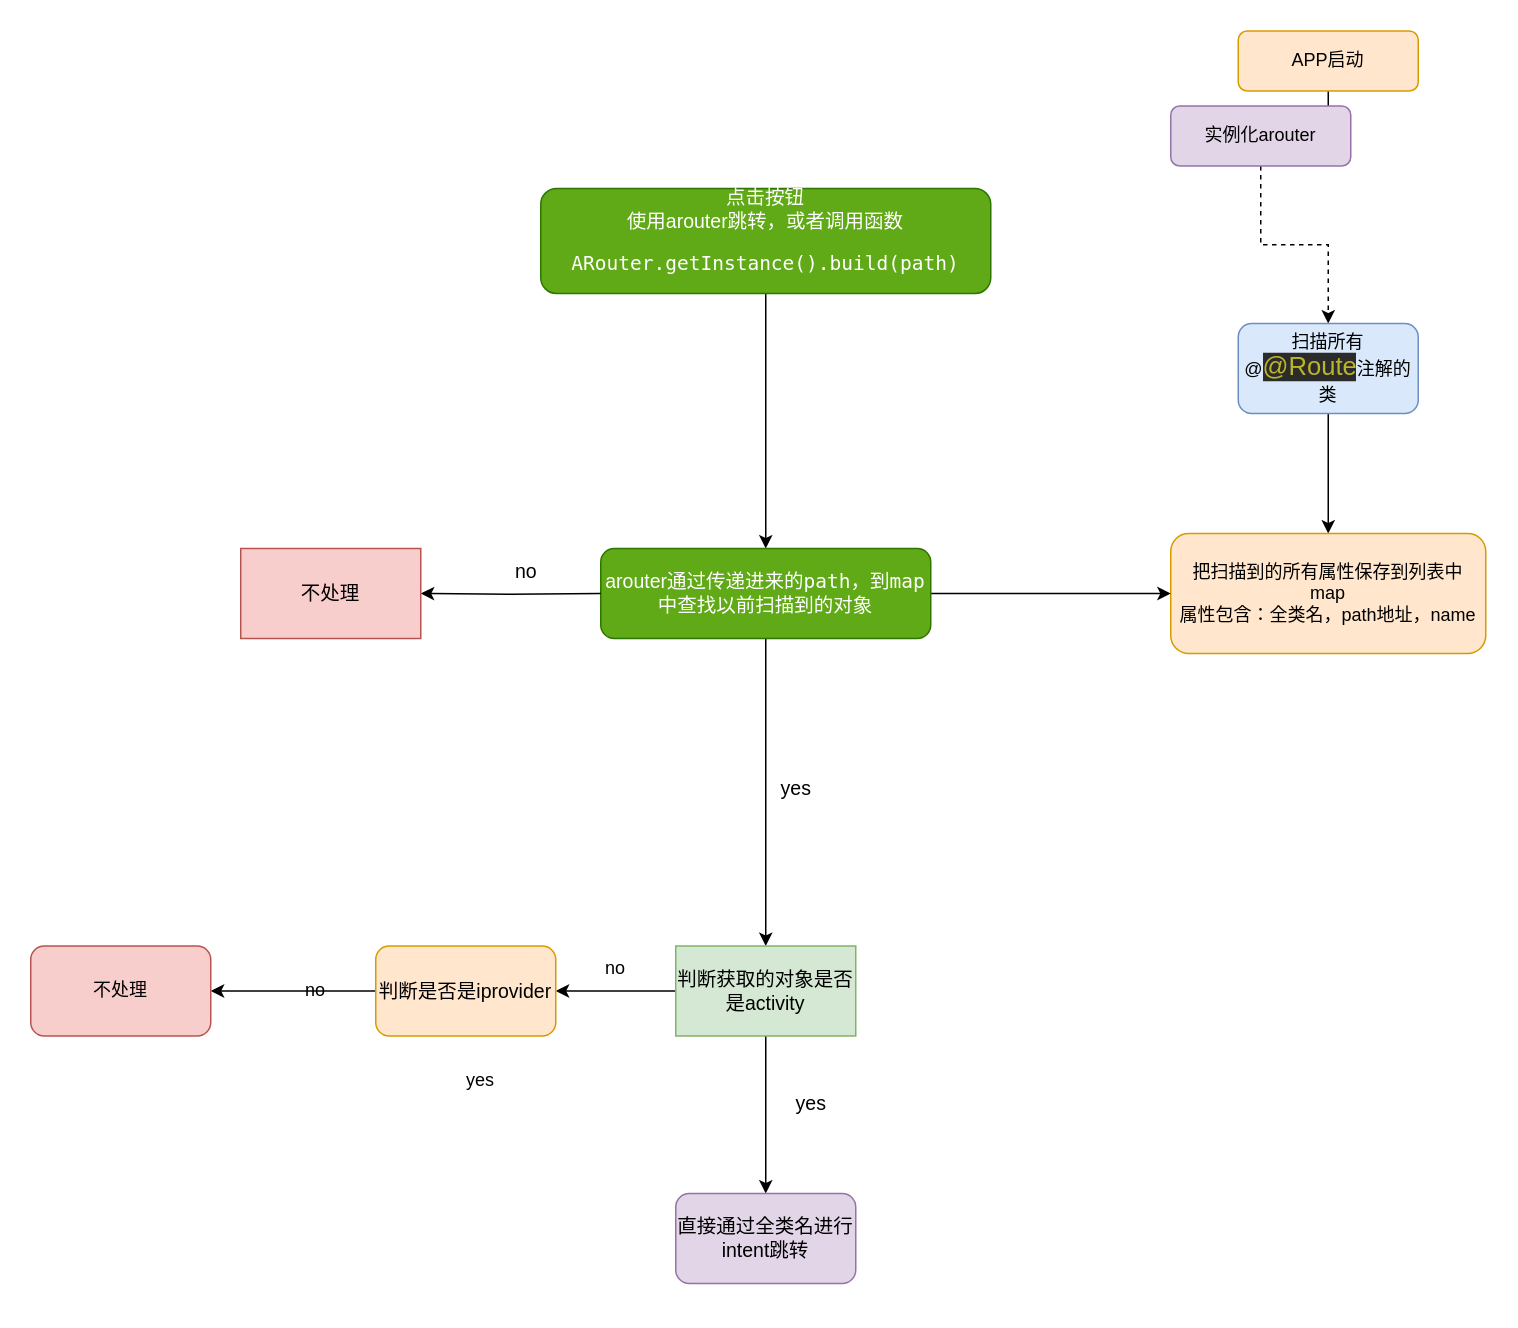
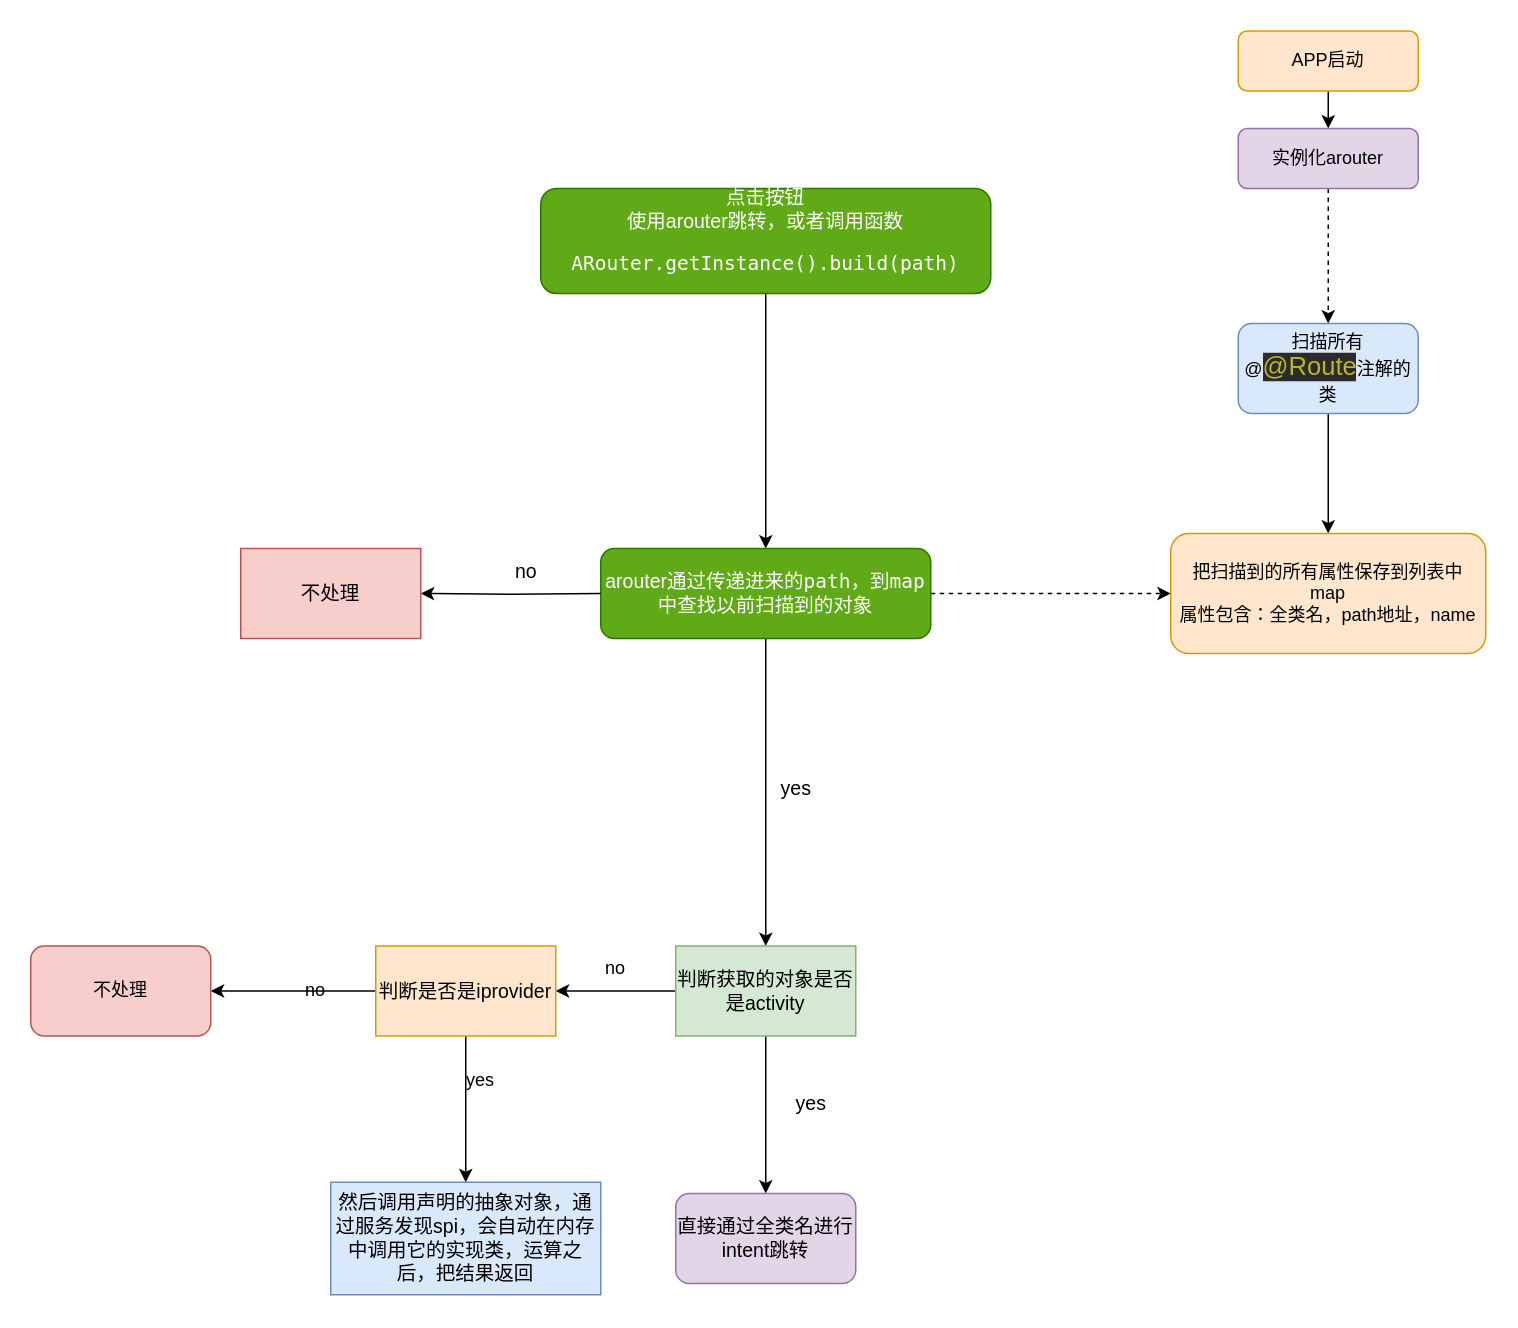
- <mxCell id="5" value="实例化arouter" style="rounded=1;whiteSpace=wrap;html=1;fontSize=12;glass=0;strokeWidth=1;shadow=0;fillColor=#e1d5e7;strokeColor=#9673a6;" parent="1" vertex="1"><mxGeometry x="780" y="70" width="120" height="40" as="geometry" /></mxCell>
+ <mxCell id="5" value="实例化arouter" style="rounded=1;whiteSpace=wrap;html=1;fontSize=12;glass=0;strokeWidth=1;shadow=0;fillColor=#e1d5e7;strokeColor=#9673a6;" parent="1" vertex="1"><mxGeometry x="825" y="85" width="120" height="40" as="geometry" /></mxCell>
- <mxCell id="11" style="edgeStyle=orthogonalEdgeStyle;rounded=0;orthogonalLoop=1;jettySize=auto;html=1;exitX=1;exitY=0.5;exitDx=0;exitDy=0;entryX=0;entryY=0.5;entryDx=0;entryDy=0;fontSize=13;fontColor=#000000;" parent="1" source="13" target="8" edge="1"><mxGeometry relative="1" as="geometry" /></mxCell>
+ <mxCell id="11" style="edgeStyle=orthogonalEdgeStyle;rounded=0;orthogonalLoop=1;jettySize=auto;html=1;exitX=1;exitY=0.5;exitDx=0;exitDy=0;entryX=0;entryY=0.5;entryDx=0;entryDy=0;fontSize=13;fontColor=#000000;dashed=1;" parent="1" source="13" target="8" edge="1"><mxGeometry relative="1" as="geometry" /></mxCell>
- <mxCell id="25" value="判断是否是iprovider" style="whiteSpace=wrap;html=1;fontSize=13;labelBackgroundColor=none;fillColor=#ffe6cc;strokeColor=#d79b00;rounded=1;" vertex="1" parent="1"><mxGeometry x="250" y="630" width="120" height="60" as="geometry" /></mxCell>
+ <mxCell id="25" value="判断是否是iprovider" style="whiteSpace=wrap;html=1;fontSize=13;labelBackgroundColor=none;fillColor=#ffe6cc;strokeColor=#d79b00;" vertex="1" parent="1"><mxGeometry x="250" y="630" width="120" height="60" as="geometry" /></mxCell>
+ <mxCell id="23" value="" style="edgeStyle=orthogonalEdgeStyle;rounded=0;orthogonalLoop=1;jettySize=auto;html=1;" edge="1" parent="1" source="25" target="27"><mxGeometry relative="1" as="geometry" /></mxCell>
+ <mxCell id="27" value="然后调用声明的抽象对象，通过服务发现spi，会自动在内存中调用它的实现类，运算之后，把结果返回" style="whiteSpace=wrap;html=1;fontSize=13;labelBackgroundColor=none;fillColor=#dae8fc;strokeColor=#6c8ebf;" vertex="1" parent="1"><mxGeometry x="220" y="787.5" width="180" height="75" as="geometry" /></mxCell>
